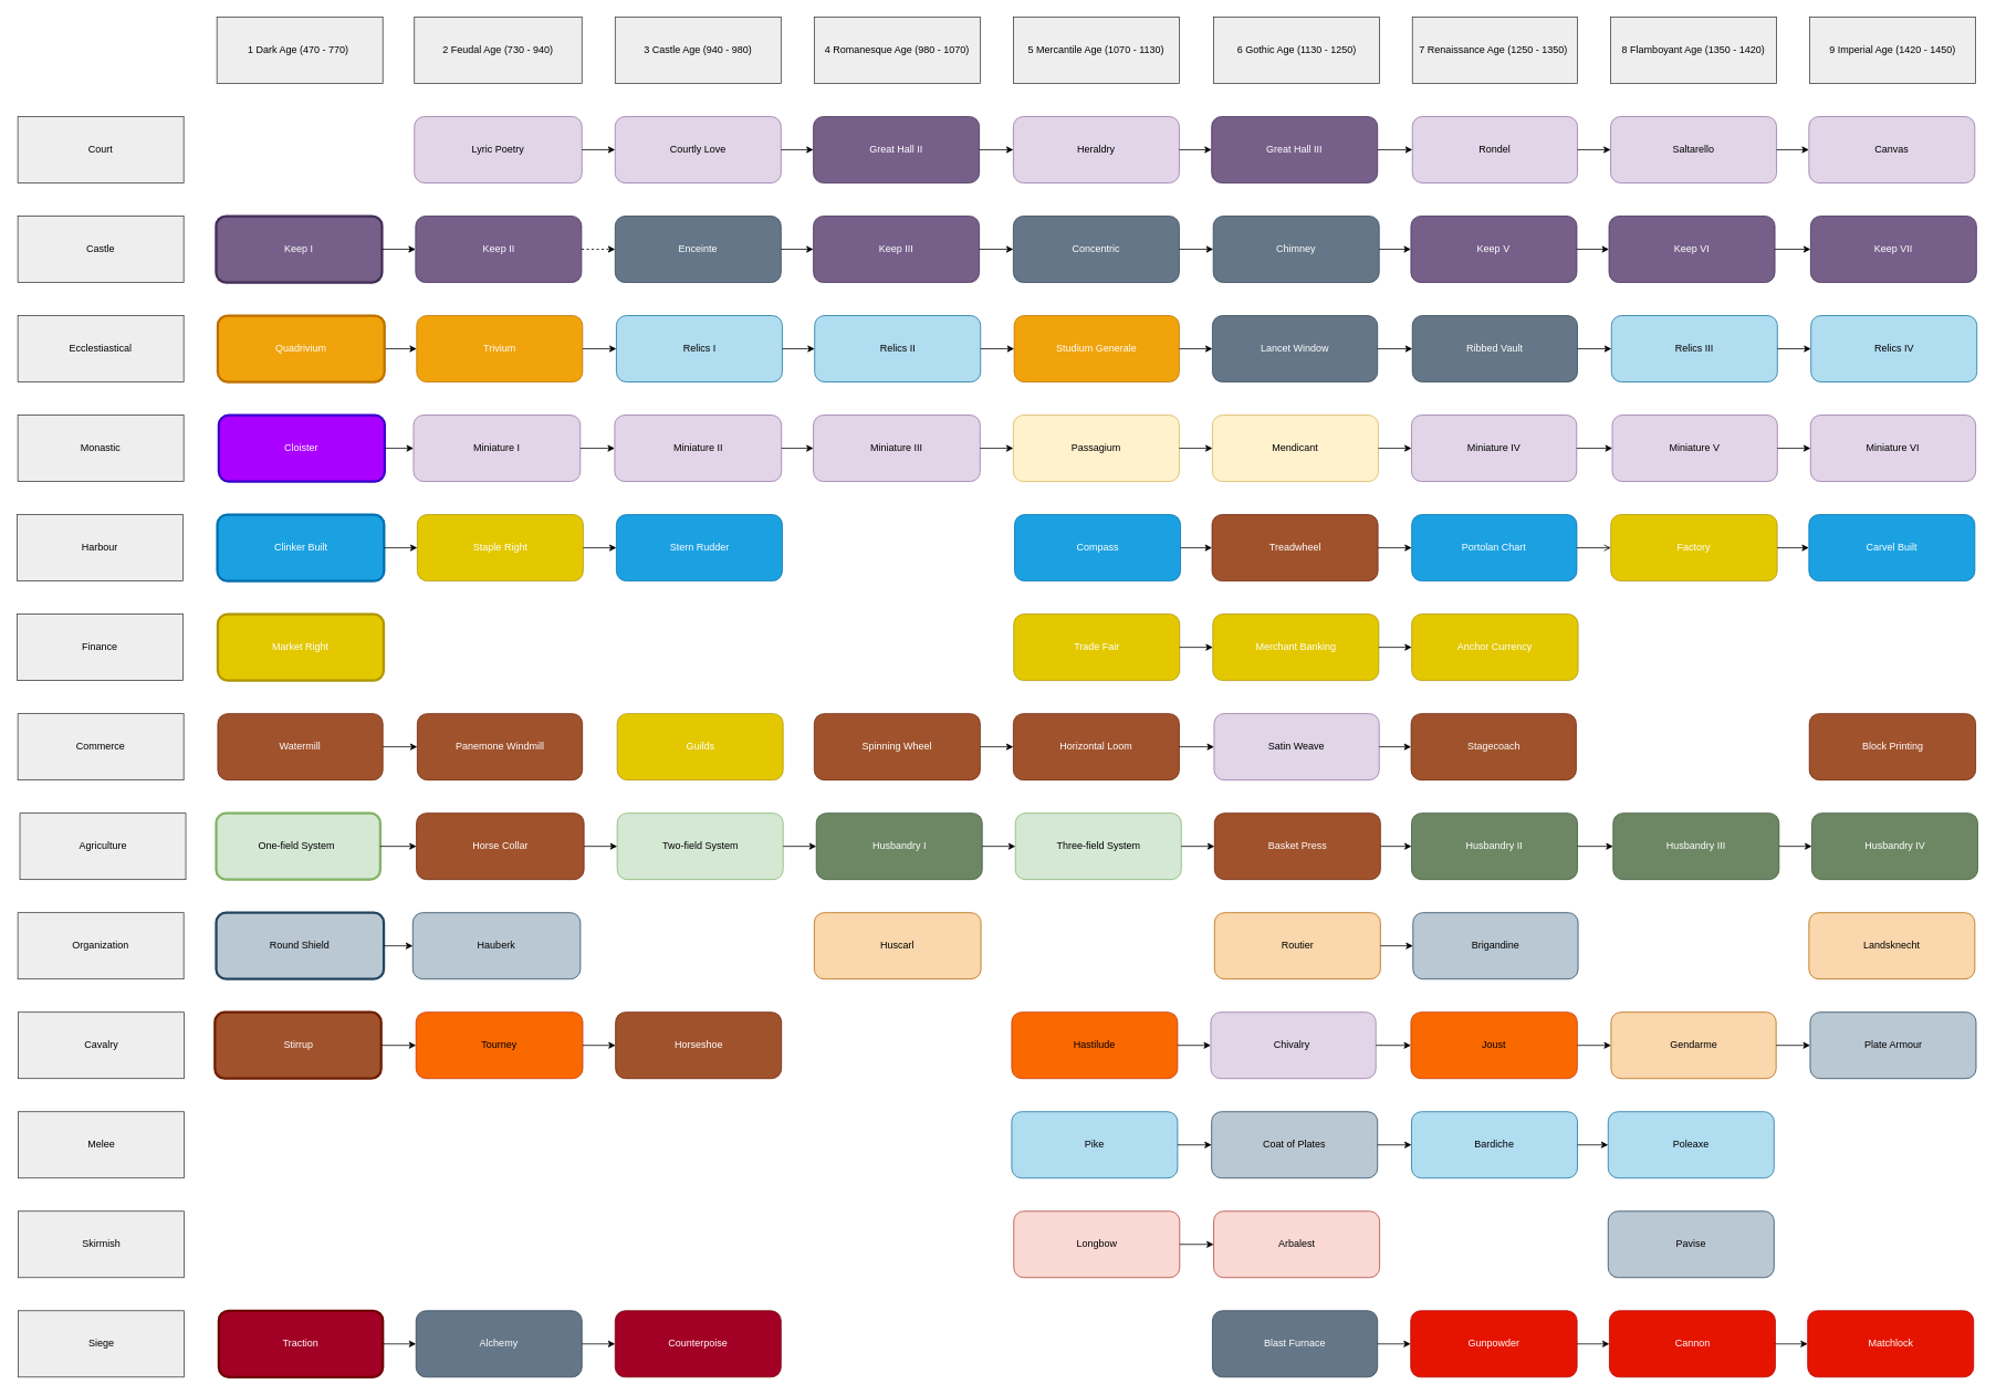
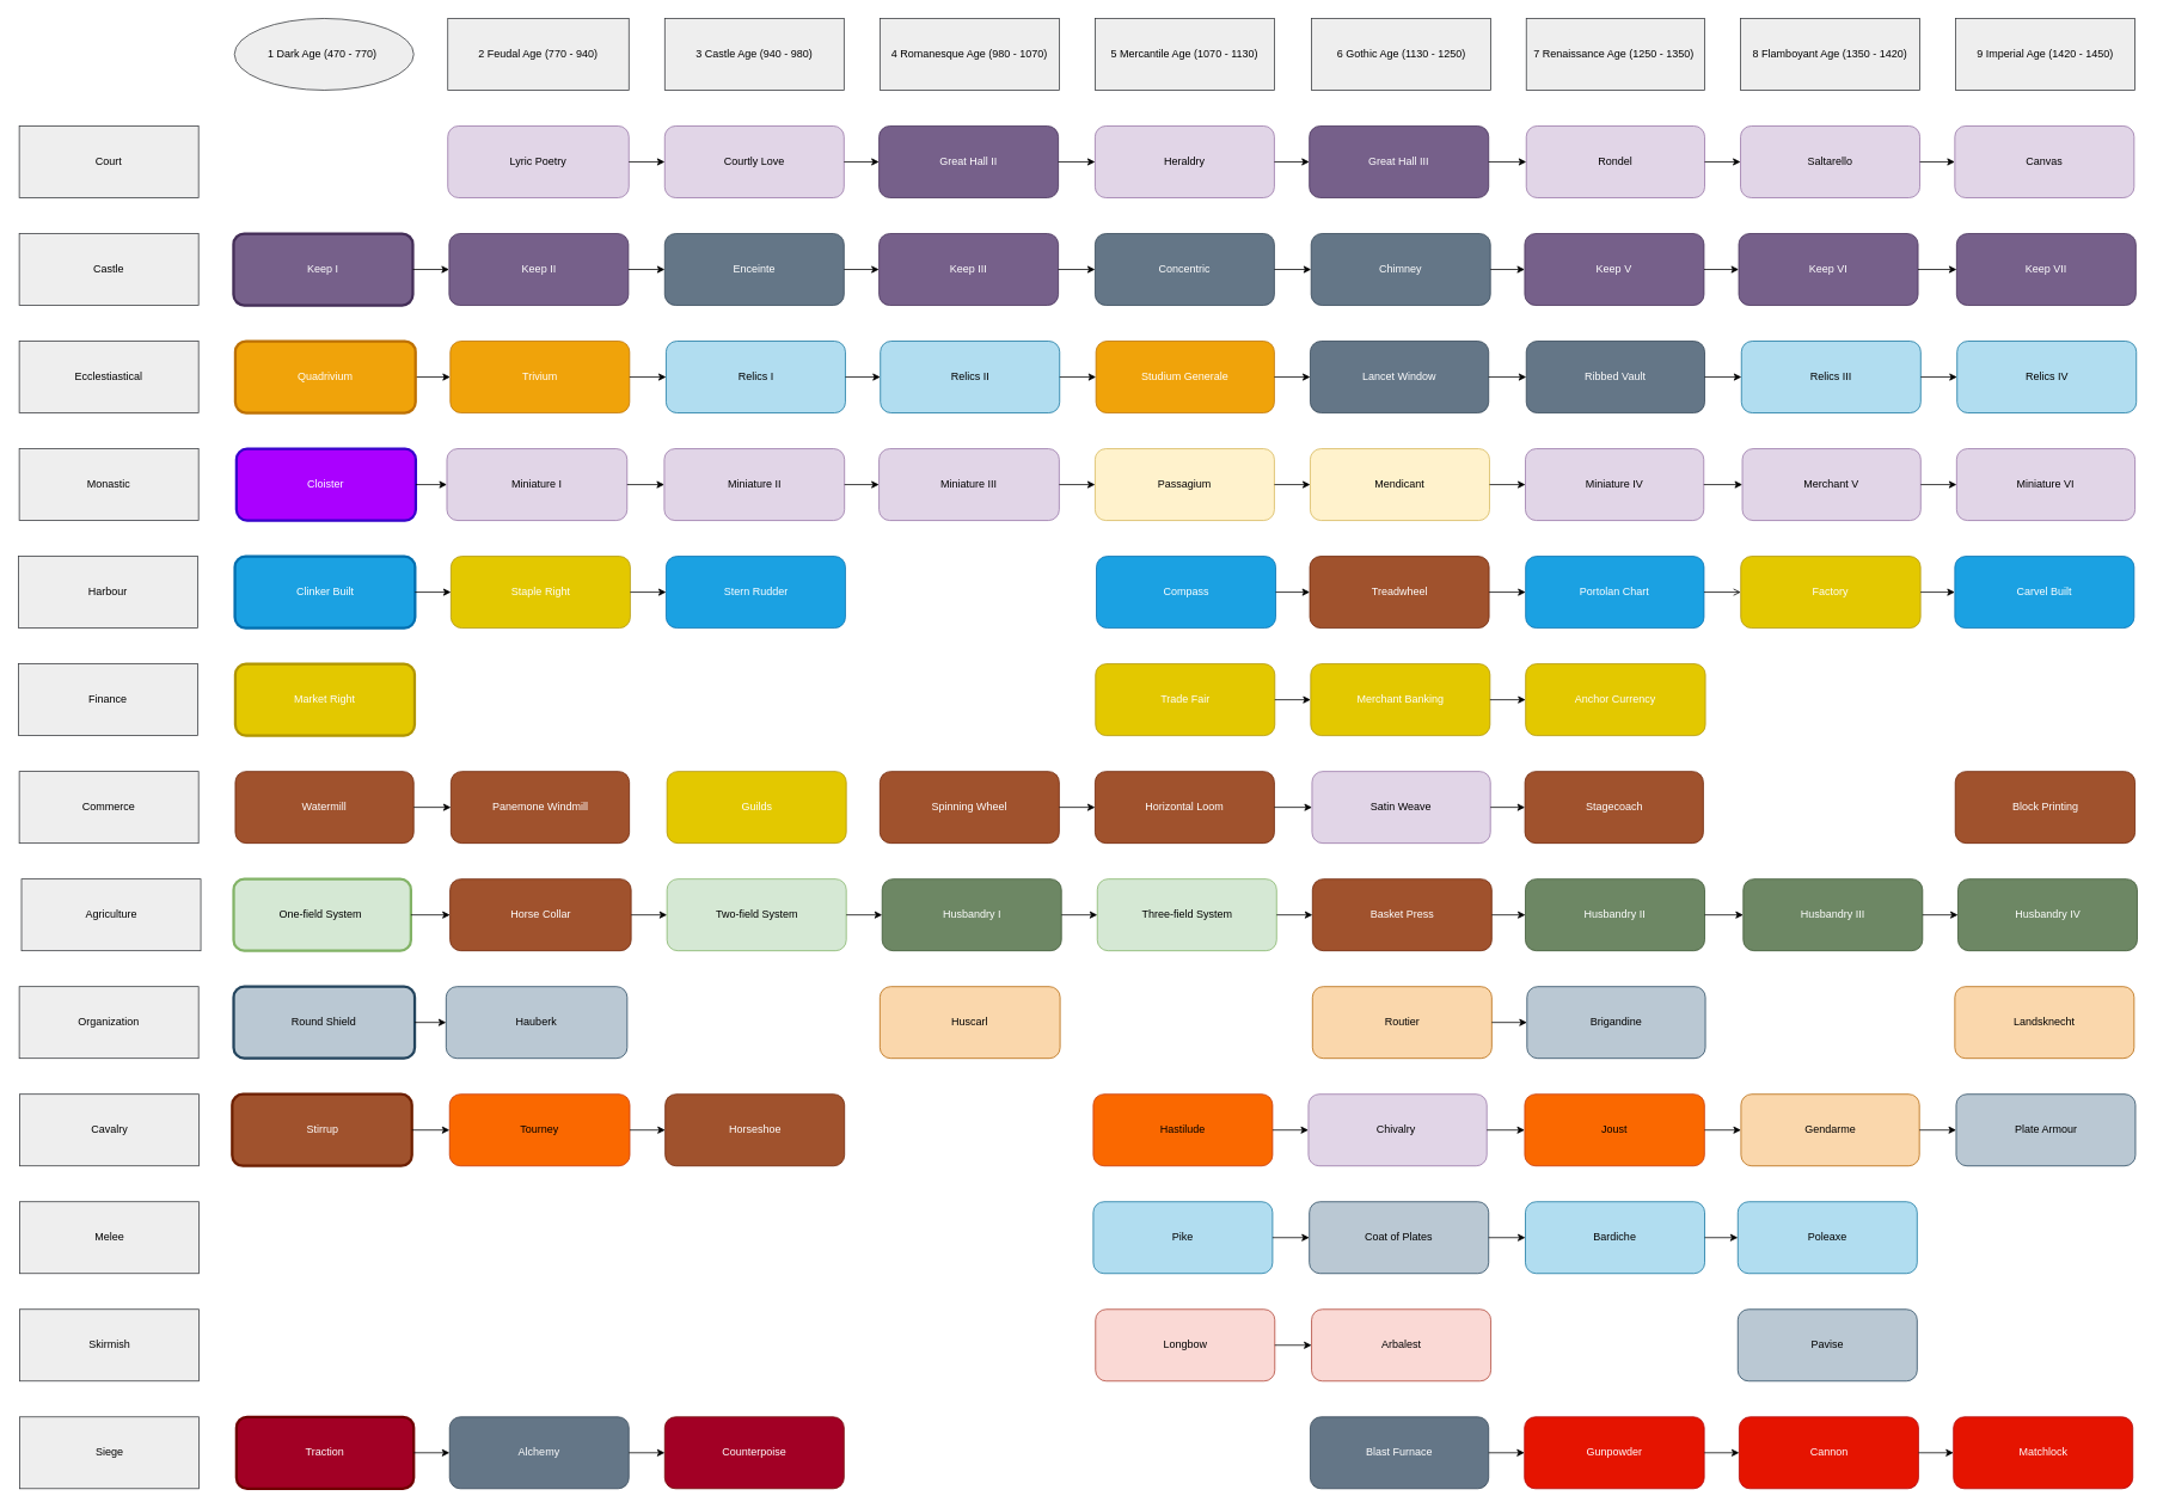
- <mxCell id="43" value="1 Dark Age (470 - 770)&amp;nbsp;" style="rounded=0;whiteSpace=wrap;html=1;fillColor=#eeeeee;strokeColor=#36393d;" parent="1" vertex="1"><mxGeometry x="261" y="20" width="200" height="80" as="geometry" /></mxCell>
+ <mxCell id="43" value="1 Dark Age (470 - 770)&amp;nbsp;" style="ellipse;whiteSpace=wrap;html=1;fillColor=#eeeeee;strokeColor=#36393d;" parent="1" vertex="1"><mxGeometry x="261" y="20" width="200" height="80" as="geometry" /></mxCell>
- <mxCell id="20" value="2 Feudal Age (730 - 940)" style="rounded=0;whiteSpace=wrap;html=1;fillColor=#eeeeee;strokeColor=#36393d;" parent="1" vertex="1"><mxGeometry x="499" y="20" width="202" height="80" as="geometry" /></mxCell>
+ <mxCell id="20" value="2 Feudal Age (770 - 940)" style="rounded=0;whiteSpace=wrap;html=1;fillColor=#eeeeee;strokeColor=#36393d;" parent="1" vertex="1"><mxGeometry x="499" y="20" width="202" height="80" as="geometry" /></mxCell>
- <mxCell id="124" value="" style="endArrow=classic;html=1;rounded=0;entryX=0;entryY=0.5;entryDx=0;entryDy=0;exitX=1;exitY=0.5;exitDx=0;exitDy=0;dashed=1;" edge="1" parent="1" source="117" target="57"><mxGeometry width="50" height="50" relative="1" as="geometry"><mxPoint x="441" y="280" as="sourcePoint" /><mxPoint x="491" y="230" as="targetPoint" /></mxGeometry></mxCell>
+ <mxCell id="124" value="" style="endArrow=classic;html=1;rounded=0;entryX=0;entryY=0.5;entryDx=0;entryDy=0;exitX=1;exitY=0.5;exitDx=0;exitDy=0;" edge="1" parent="1" source="117" target="57"><mxGeometry width="50" height="50" relative="1" as="geometry"><mxPoint x="441" y="280" as="sourcePoint" /><mxPoint x="491" y="230" as="targetPoint" /></mxGeometry></mxCell>
- <mxCell id="149" value="Miniature V" style="rounded=1;whiteSpace=wrap;html=1;fillColor=#e1d5e7;strokeColor=#9673a6;strokeWidth=1;" vertex="1" parent="1"><mxGeometry x="1943" y="500" width="199" height="80" as="geometry" /></mxCell>
+ <mxCell id="149" value="Merchant V" style="rounded=1;whiteSpace=wrap;html=1;fillColor=#e1d5e7;strokeColor=#9673a6;strokeWidth=1;" vertex="1" parent="1"><mxGeometry x="1943" y="500" width="199" height="80" as="geometry" /></mxCell>
